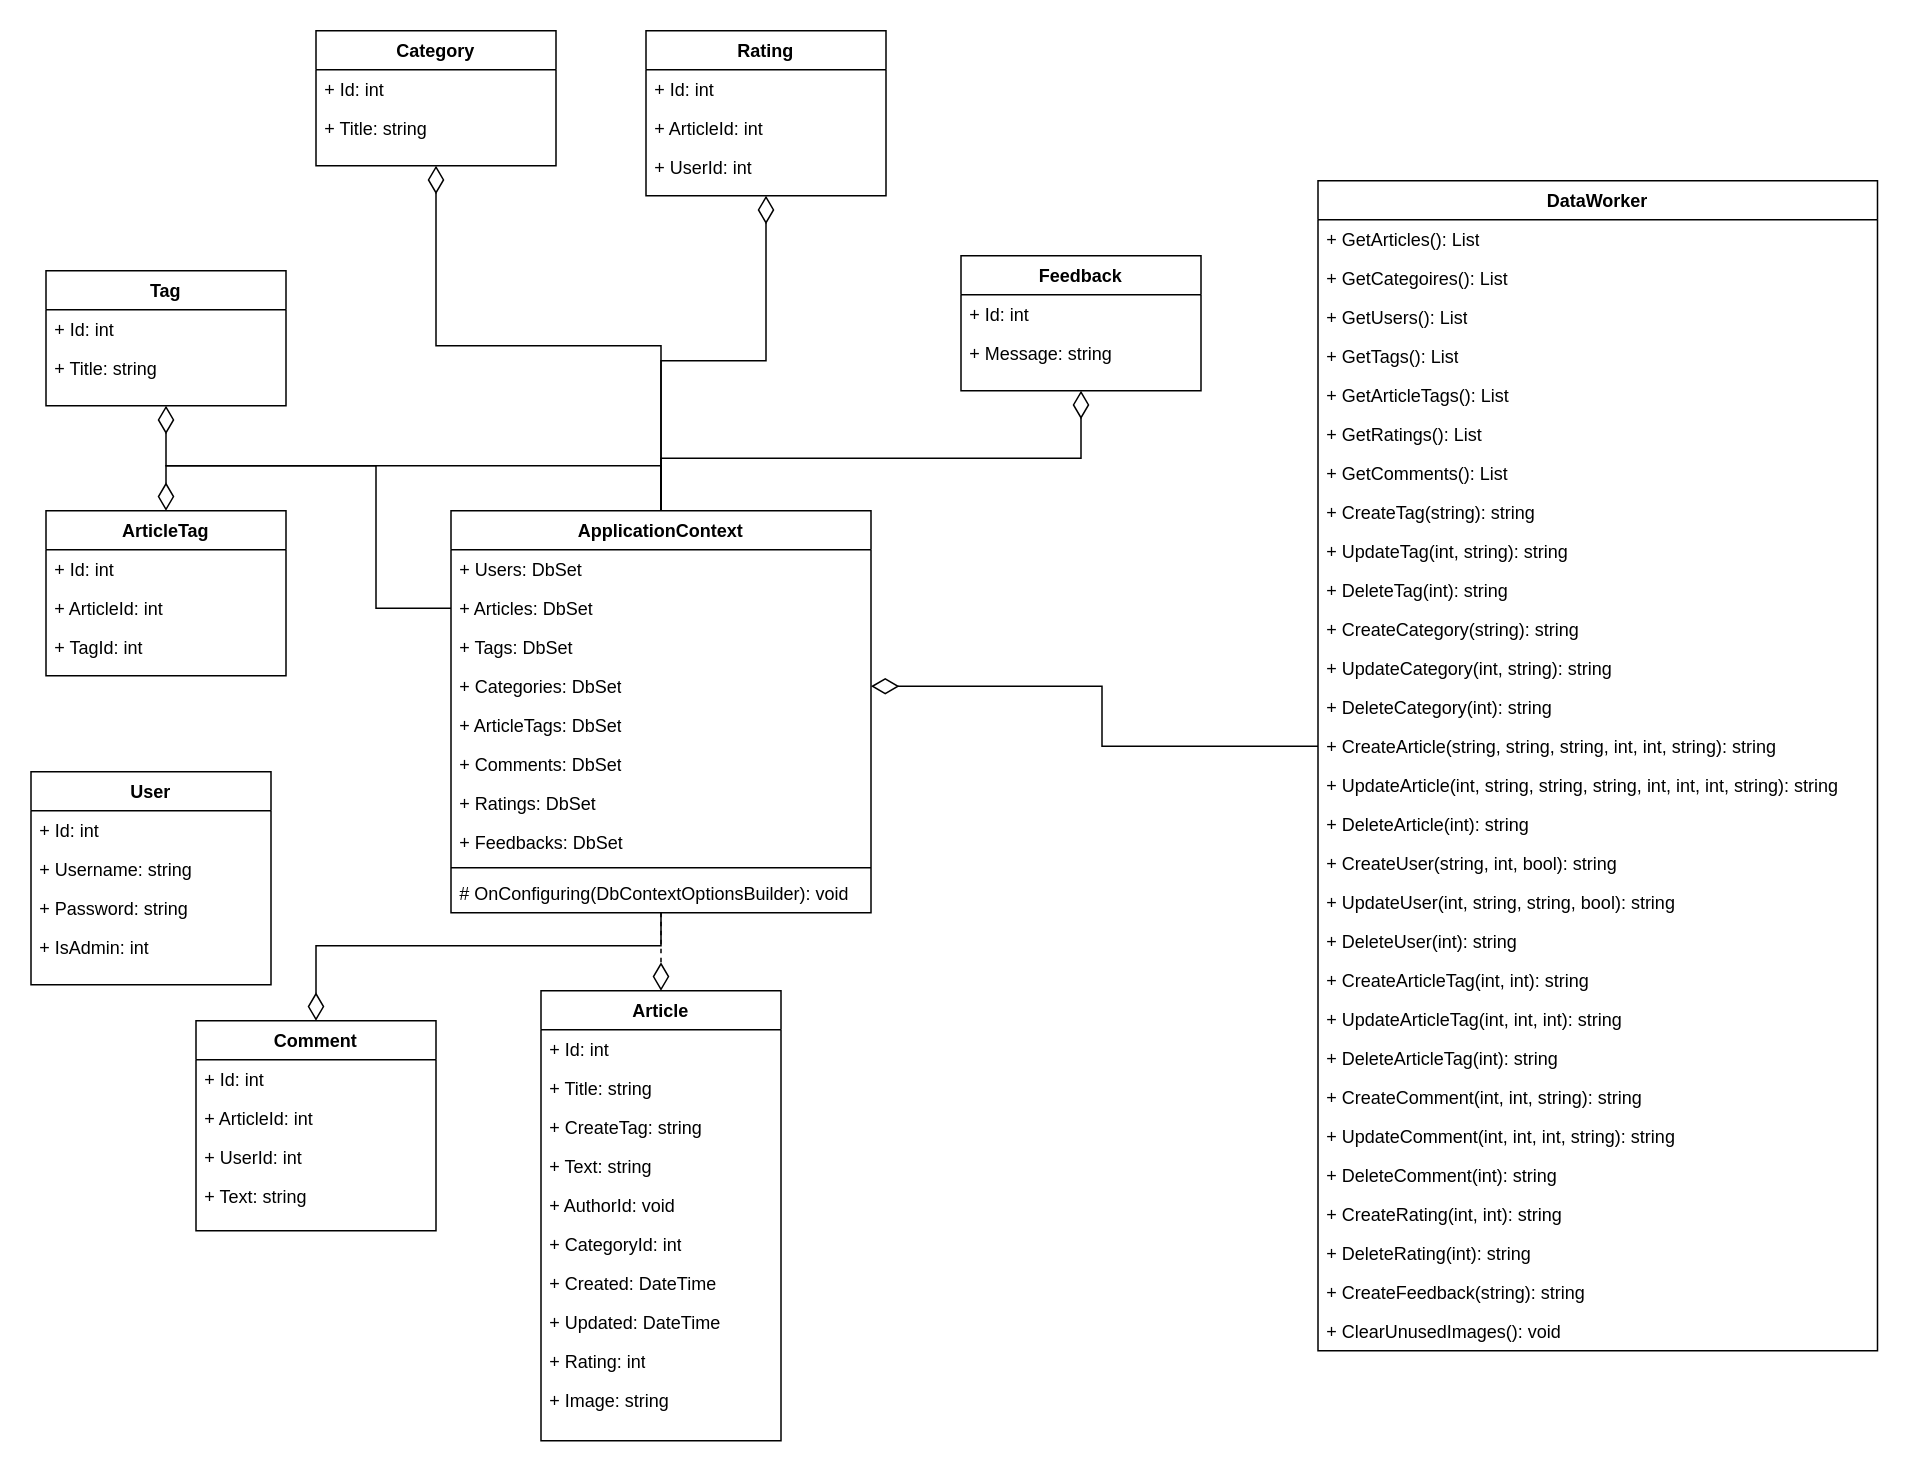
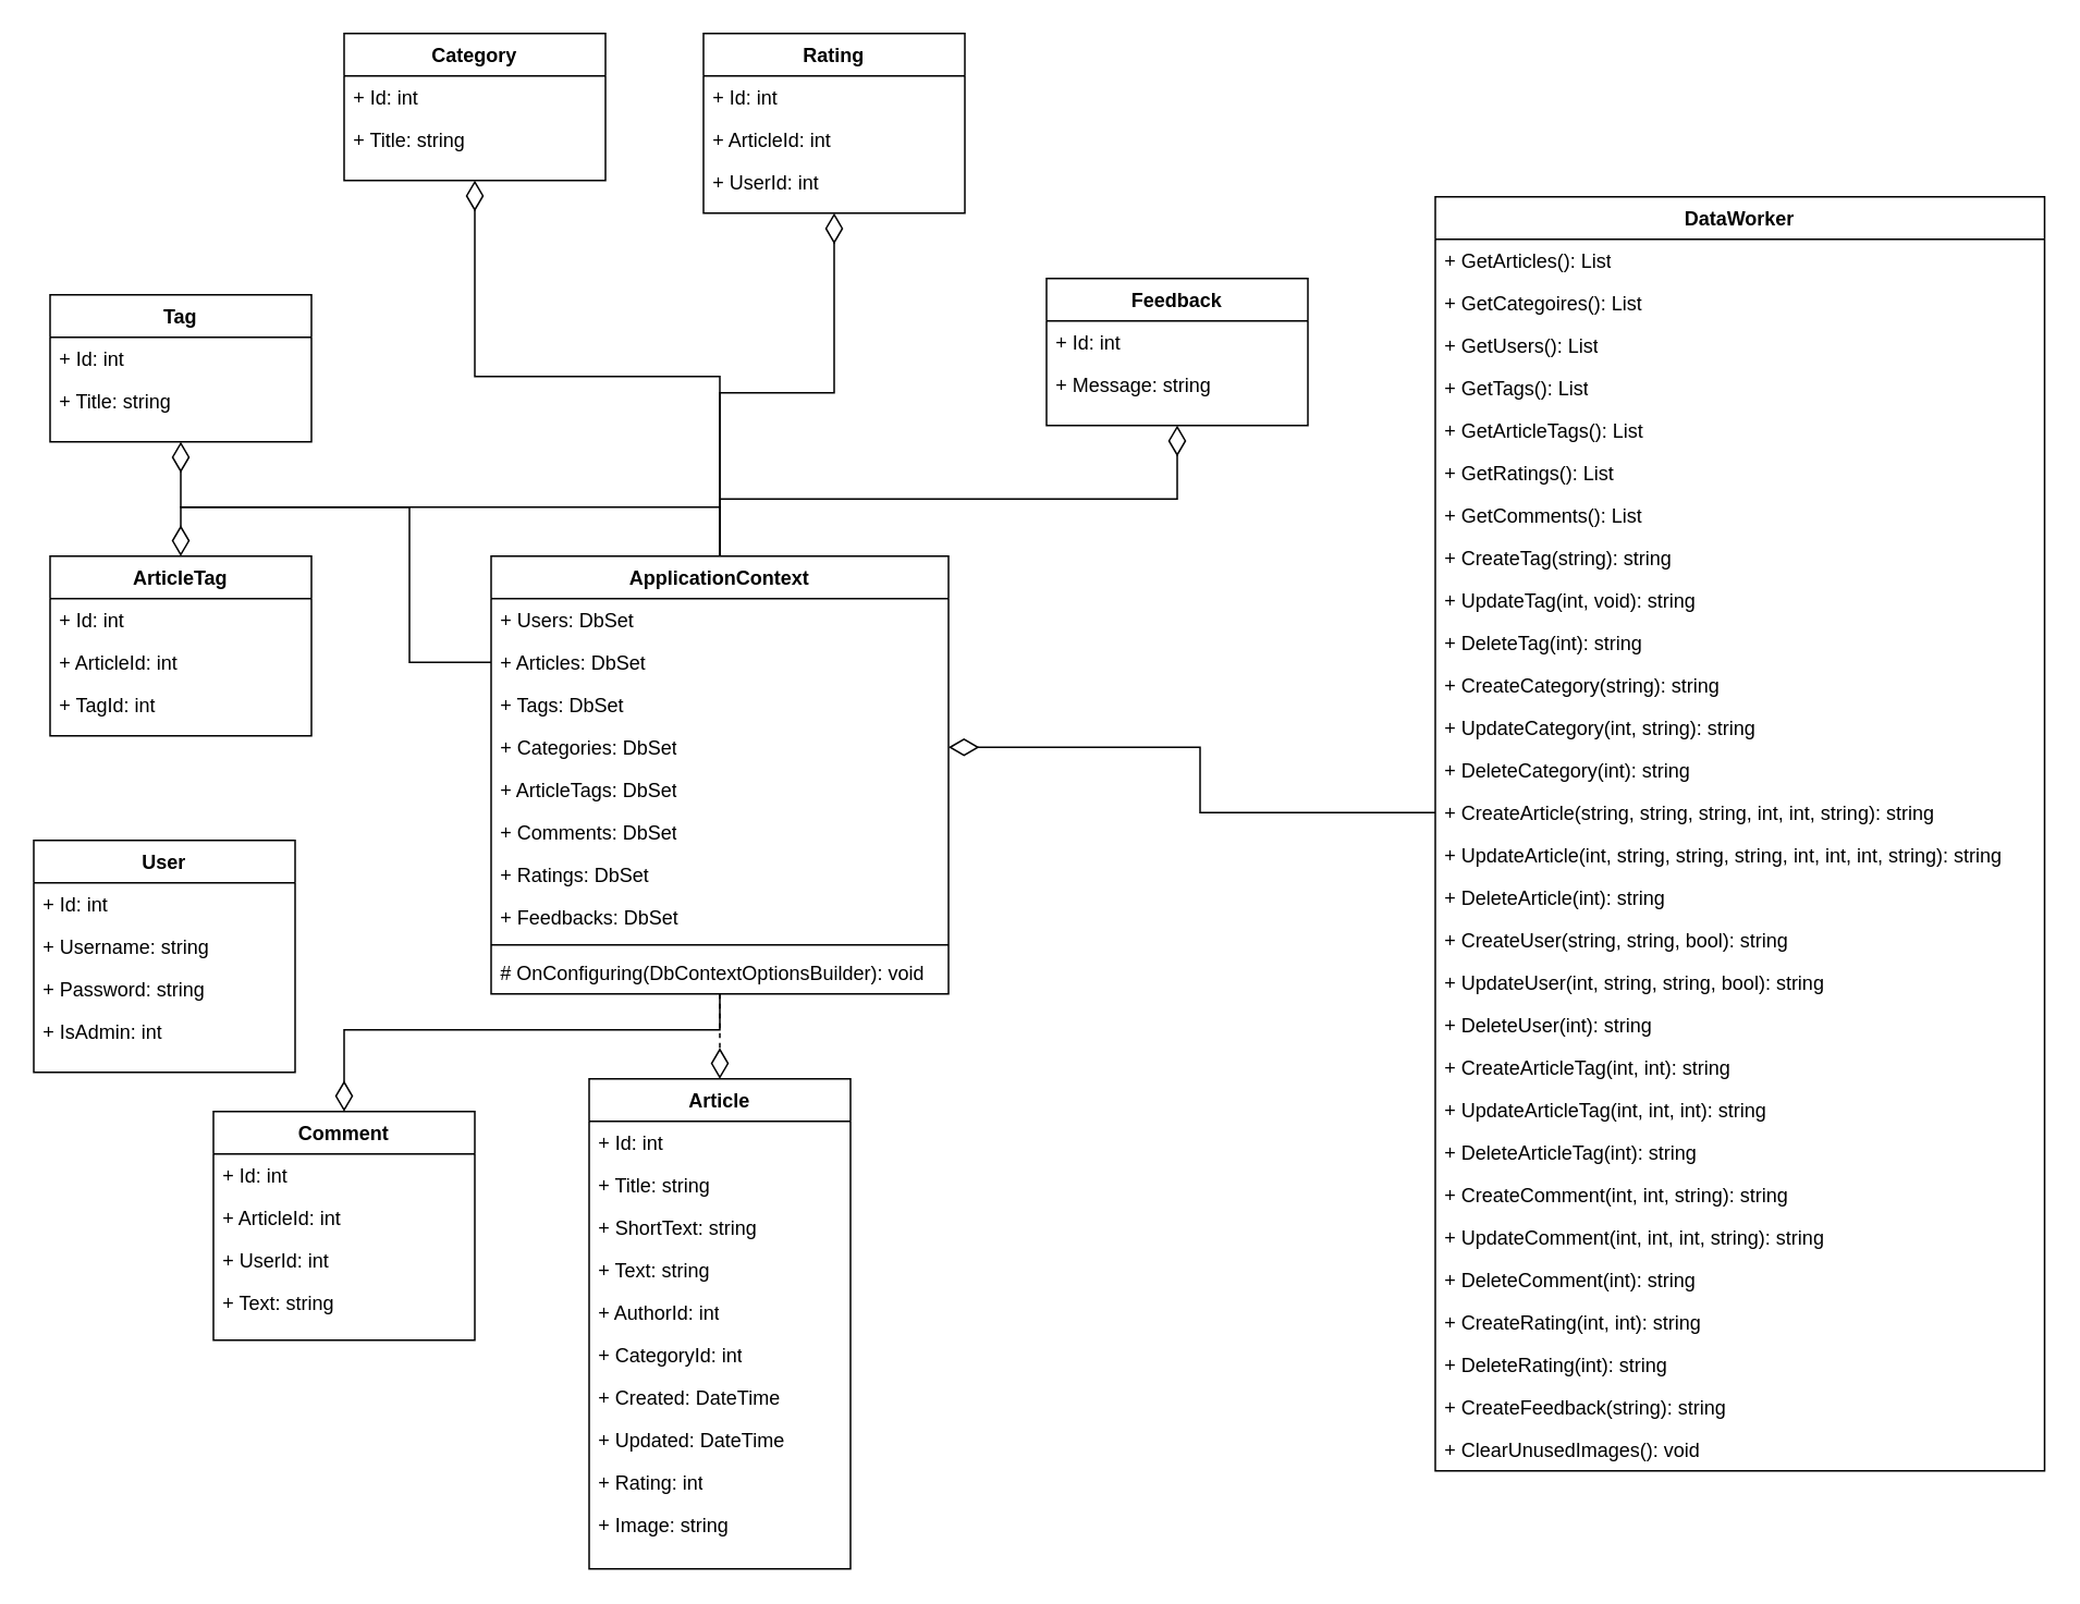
- <mxCell id="67" value="+ UpdateTag(int, string): string" style="text;strokeColor=none;fillColor=none;align=left;verticalAlign=top;spacingLeft=4;spacingRight=4;overflow=hidden;rotatable=0;points=[[0,0.5],[1,0.5]];portConstraint=eastwest;whiteSpace=wrap;html=1;" vertex="1" parent="58"><mxGeometry y="234" width="373" height="26" as="geometry" /></mxCell>
+ <mxCell id="67" value="+ UpdateTag(int, void): string" style="text;strokeColor=none;fillColor=none;align=left;verticalAlign=top;spacingLeft=4;spacingRight=4;overflow=hidden;rotatable=0;points=[[0,0.5],[1,0.5]];portConstraint=eastwest;whiteSpace=wrap;html=1;" vertex="1" parent="58"><mxGeometry y="234" width="373" height="26" as="geometry" /></mxCell>
- <mxCell id="75" value="+ CreateUser(string, int, bool): string" style="text;strokeColor=none;fillColor=none;align=left;verticalAlign=top;spacingLeft=4;spacingRight=4;overflow=hidden;rotatable=0;points=[[0,0.5],[1,0.5]];portConstraint=eastwest;whiteSpace=wrap;html=1;" vertex="1" parent="58"><mxGeometry y="442" width="373" height="26" as="geometry" /></mxCell>
+ <mxCell id="75" value="+ CreateUser(string, string, bool): string" style="text;strokeColor=none;fillColor=none;align=left;verticalAlign=top;spacingLeft=4;spacingRight=4;overflow=hidden;rotatable=0;points=[[0,0.5],[1,0.5]];portConstraint=eastwest;whiteSpace=wrap;html=1;" vertex="1" parent="58"><mxGeometry y="442" width="373" height="26" as="geometry" /></mxCell>
- <mxCell id="32" value="+ CreateTag: string" style="text;align=left;verticalAlign=top;spacingLeft=4;spacingRight=4;overflow=hidden;rotatable=0;points=[[0,0.5],[1,0.5]];portConstraint=eastwest;rounded=0;shadow=0;html=0;" vertex="1" parent="29"><mxGeometry y="78" width="160" height="26" as="geometry" /></mxCell>
+ <mxCell id="32" value="+ ShortText: string" style="text;align=left;verticalAlign=top;spacingLeft=4;spacingRight=4;overflow=hidden;rotatable=0;points=[[0,0.5],[1,0.5]];portConstraint=eastwest;rounded=0;shadow=0;html=0;" vertex="1" parent="29"><mxGeometry y="78" width="160" height="26" as="geometry" /></mxCell>
- <mxCell id="34" value="+ AuthorId: void" style="text;strokeColor=none;fillColor=none;align=left;verticalAlign=top;spacingLeft=4;spacingRight=4;overflow=hidden;rotatable=0;points=[[0,0.5],[1,0.5]];portConstraint=eastwest;whiteSpace=wrap;html=1;" vertex="1" parent="29"><mxGeometry y="130" width="160" height="26" as="geometry" /></mxCell>
+ <mxCell id="34" value="+ AuthorId: int" style="text;strokeColor=none;fillColor=none;align=left;verticalAlign=top;spacingLeft=4;spacingRight=4;overflow=hidden;rotatable=0;points=[[0,0.5],[1,0.5]];portConstraint=eastwest;whiteSpace=wrap;html=1;" vertex="1" parent="29"><mxGeometry y="130" width="160" height="26" as="geometry" /></mxCell>
